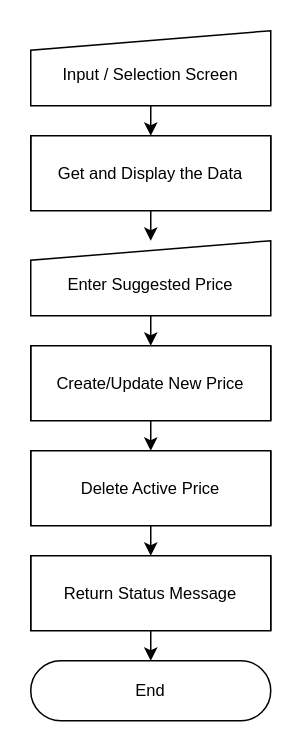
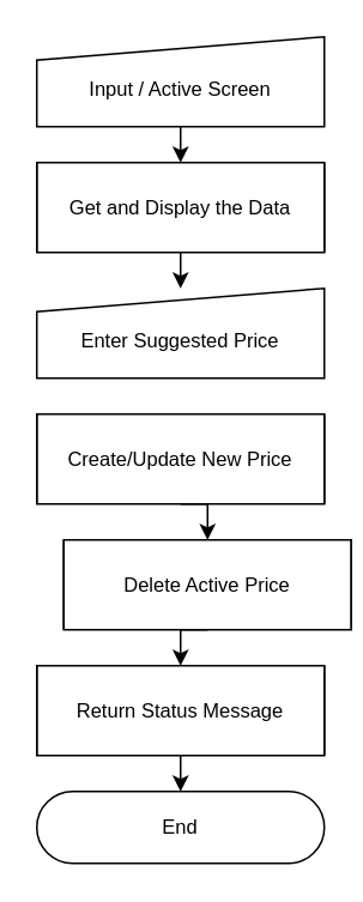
- <mxCell id="3" value="Input / Selection Screen" style="shape=manualInput;whiteSpace=wrap;html=1;fontSize=11;size=13;spacingTop=7;" vertex="1" parent="1"><mxGeometry x="20" y="20" width="160" height="50" as="geometry" /></mxCell>
+ <mxCell id="3" value="Input / Active Screen" style="shape=manualInput;whiteSpace=wrap;html=1;fontSize=11;size=13;spacingTop=7;" vertex="1" parent="1"><mxGeometry x="20" y="20" width="160" height="50" as="geometry" /></mxCell>
- <mxCell id="6" style="edgeStyle=orthogonalEdgeStyle;rounded=0;orthogonalLoop=1;jettySize=auto;html=1;exitX=0.5;exitY=1;exitDx=0;exitDy=0;entryX=0.5;entryY=0;entryDx=0;entryDy=0;" edge="1" parent="1" source="7" target="9"><mxGeometry relative="1" as="geometry" /></mxCell>
- <mxCell id="11" value="Delete Active Price" style="shape=process;whiteSpace=wrap;html=1;backgroundOutline=1;fontSize=11;size=0;" vertex="1" parent="1"><mxGeometry x="20" y="300" width="160" height="50" as="geometry" /></mxCell>
+ <mxCell id="11" value="Delete Active Price" style="shape=process;whiteSpace=wrap;html=1;backgroundOutline=1;fontSize=11;size=0;" vertex="1" parent="1"><mxGeometry x="35" y="300" width="160" height="50" as="geometry" /></mxCell>
